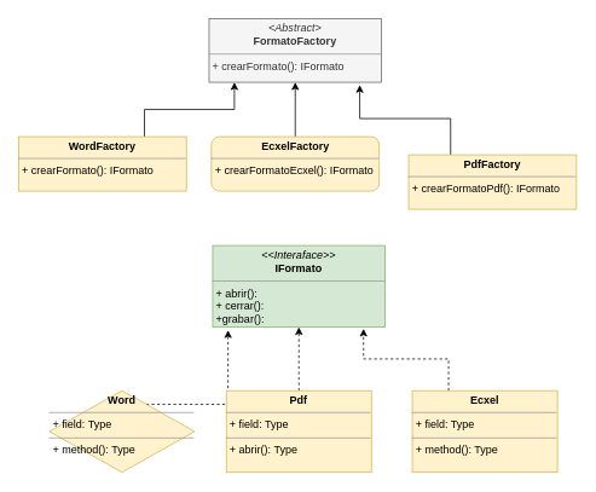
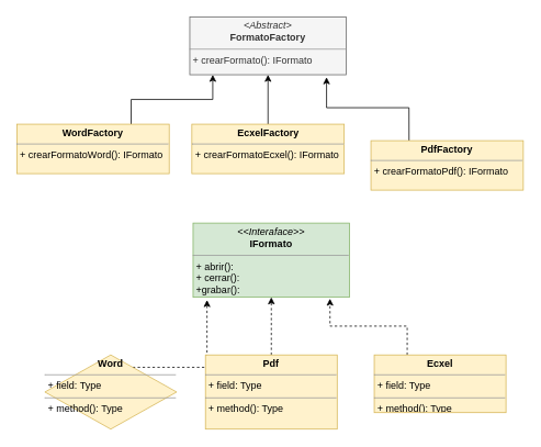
- <mxCell id="10" value="&lt;p style=&quot;margin: 0px ; margin-top: 4px ; text-align: center&quot;&gt;&lt;b&gt;WordFactory&lt;/b&gt;&lt;/p&gt;&lt;hr size=&quot;1&quot;&gt;&lt;p style=&quot;margin: 0px ; margin-left: 4px&quot;&gt;&lt;span&gt;+ crearFormato(): IFormato&lt;/span&gt;&lt;/p&gt;" style="verticalAlign=top;align=left;overflow=fill;fontSize=12;fontFamily=Helvetica;html=1;fillColor=#fff2cc;strokeColor=#d6b656;" vertex="1" parent="1"><mxGeometry x="20" y="150" width="185" height="60" as="geometry" /></mxCell>
+ <mxCell id="10" value="&lt;p style=&quot;margin: 0px ; margin-top: 4px ; text-align: center&quot;&gt;&lt;b&gt;WordFactory&lt;/b&gt;&lt;/p&gt;&lt;hr size=&quot;1&quot;&gt;&lt;p style=&quot;margin: 0px ; margin-left: 4px&quot;&gt;&lt;span&gt;+ crearFormatoWord(): IFormato&lt;/span&gt;&lt;/p&gt;" style="verticalAlign=top;align=left;overflow=fill;fontSize=12;fontFamily=Helvetica;html=1;fillColor=#fff2cc;strokeColor=#d6b656;" vertex="1" parent="1"><mxGeometry x="20" y="150" width="185" height="60" as="geometry" /></mxCell>
- <mxCell id="13" value="&lt;p style=&quot;margin: 0px ; margin-top: 4px ; text-align: center&quot;&gt;&lt;b&gt;EcxelFactory&lt;/b&gt;&lt;/p&gt;&lt;hr size=&quot;1&quot;&gt;&lt;p style=&quot;margin: 0px ; margin-left: 4px&quot;&gt;&lt;span&gt;+ crearFormatoEcxel(): IFormato&lt;/span&gt;&lt;/p&gt;" style="verticalAlign=top;align=left;overflow=fill;fontSize=12;fontFamily=Helvetica;html=1;fillColor=#fff2cc;strokeColor=#d6b656;rounded=1;" vertex="1" parent="1"><mxGeometry x="232.5" y="150" width="185" height="60" as="geometry" /></mxCell>
+ <mxCell id="13" value="&lt;p style=&quot;margin: 0px ; margin-top: 4px ; text-align: center&quot;&gt;&lt;b&gt;EcxelFactory&lt;/b&gt;&lt;/p&gt;&lt;hr size=&quot;1&quot;&gt;&lt;p style=&quot;margin: 0px ; margin-left: 4px&quot;&gt;&lt;span&gt;+ crearFormatoEcxel(): IFormato&lt;/span&gt;&lt;/p&gt;" style="verticalAlign=top;align=left;overflow=fill;fontSize=12;fontFamily=Helvetica;html=1;fillColor=#fff2cc;strokeColor=#d6b656;" vertex="1" parent="1"><mxGeometry x="232.5" y="150" width="185" height="60" as="geometry" /></mxCell>
- <mxCell id="6" value="&lt;p style=&quot;margin: 0px ; margin-top: 4px ; text-align: center&quot;&gt;&lt;b&gt;Pdf&lt;/b&gt;&lt;/p&gt;&lt;hr size=&quot;1&quot;&gt;&lt;p style=&quot;margin: 0px ; margin-left: 4px&quot;&gt;+ field: Type&lt;/p&gt;&lt;hr size=&quot;1&quot;&gt;&lt;p style=&quot;margin: 0px ; margin-left: 4px&quot;&gt;+ abrir(): Type&lt;/p&gt;" style="verticalAlign=top;align=left;overflow=fill;fontSize=12;fontFamily=Helvetica;html=1;fillColor=#fff2cc;strokeColor=#d6b656;" vertex="1" parent="1"><mxGeometry x="249" y="430" width="160" height="90" as="geometry" /></mxCell>
+ <mxCell id="6" value="&lt;p style=&quot;margin: 0px ; margin-top: 4px ; text-align: center&quot;&gt;&lt;b&gt;Pdf&lt;/b&gt;&lt;/p&gt;&lt;hr size=&quot;1&quot;&gt;&lt;p style=&quot;margin: 0px ; margin-left: 4px&quot;&gt;+ field: Type&lt;/p&gt;&lt;hr size=&quot;1&quot;&gt;&lt;p style=&quot;margin: 0px ; margin-left: 4px&quot;&gt;+ method(): Type&lt;/p&gt;" style="verticalAlign=top;align=left;overflow=fill;fontSize=12;fontFamily=Helvetica;html=1;fillColor=#fff2cc;strokeColor=#d6b656;" vertex="1" parent="1"><mxGeometry x="249" y="430" width="160" height="90" as="geometry" /></mxCell>
- <mxCell id="8" value="&lt;p style=&quot;margin: 0px ; margin-top: 4px ; text-align: center&quot;&gt;&lt;b&gt;Ecxel&lt;/b&gt;&lt;/p&gt;&lt;hr size=&quot;1&quot;&gt;&lt;p style=&quot;margin: 0px ; margin-left: 4px&quot;&gt;+ field: Type&lt;/p&gt;&lt;hr size=&quot;1&quot;&gt;&lt;p style=&quot;margin: 0px ; margin-left: 4px&quot;&gt;+ method(): Type&lt;/p&gt;" style="verticalAlign=top;align=left;overflow=fill;fontSize=12;fontFamily=Helvetica;html=1;fillColor=#fff2cc;strokeColor=#d6b656;" vertex="1" parent="1"><mxGeometry x="454" y="430" width="160" height="90" as="geometry" /></mxCell>
+ <mxCell id="8" value="&lt;p style=&quot;margin: 0px ; margin-top: 4px ; text-align: center&quot;&gt;&lt;b&gt;Ecxel&lt;/b&gt;&lt;/p&gt;&lt;hr size=&quot;1&quot;&gt;&lt;p style=&quot;margin: 0px ; margin-left: 4px&quot;&gt;+ field: Type&lt;/p&gt;&lt;hr size=&quot;1&quot;&gt;&lt;p style=&quot;margin: 0px ; margin-left: 4px&quot;&gt;+ method(): Type&lt;/p&gt;" style="verticalAlign=top;align=left;overflow=fill;fontSize=12;fontFamily=Helvetica;html=1;fillColor=#fff2cc;strokeColor=#d6b656;" vertex="1" parent="1"><mxGeometry x="454" y="430" width="160" height="70" as="geometry" /></mxCell>
